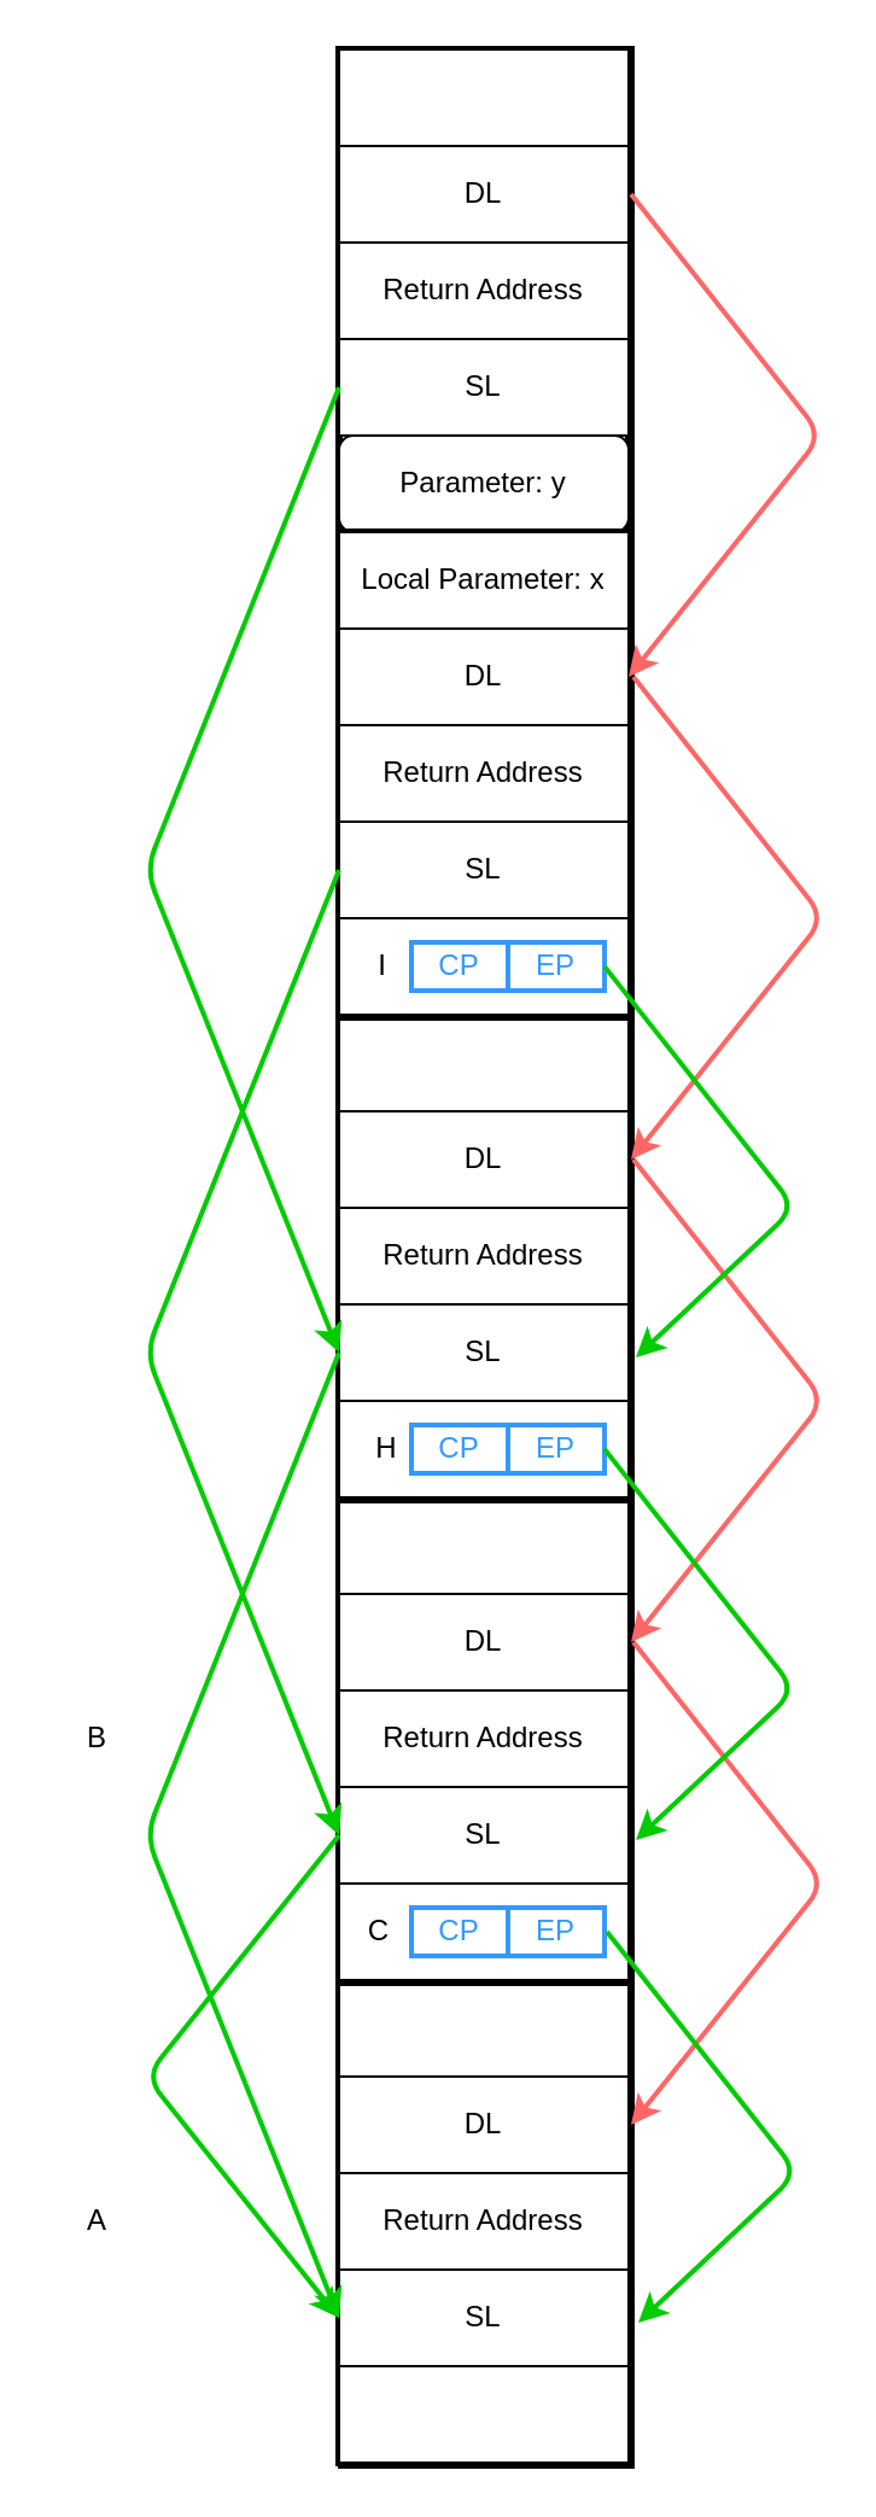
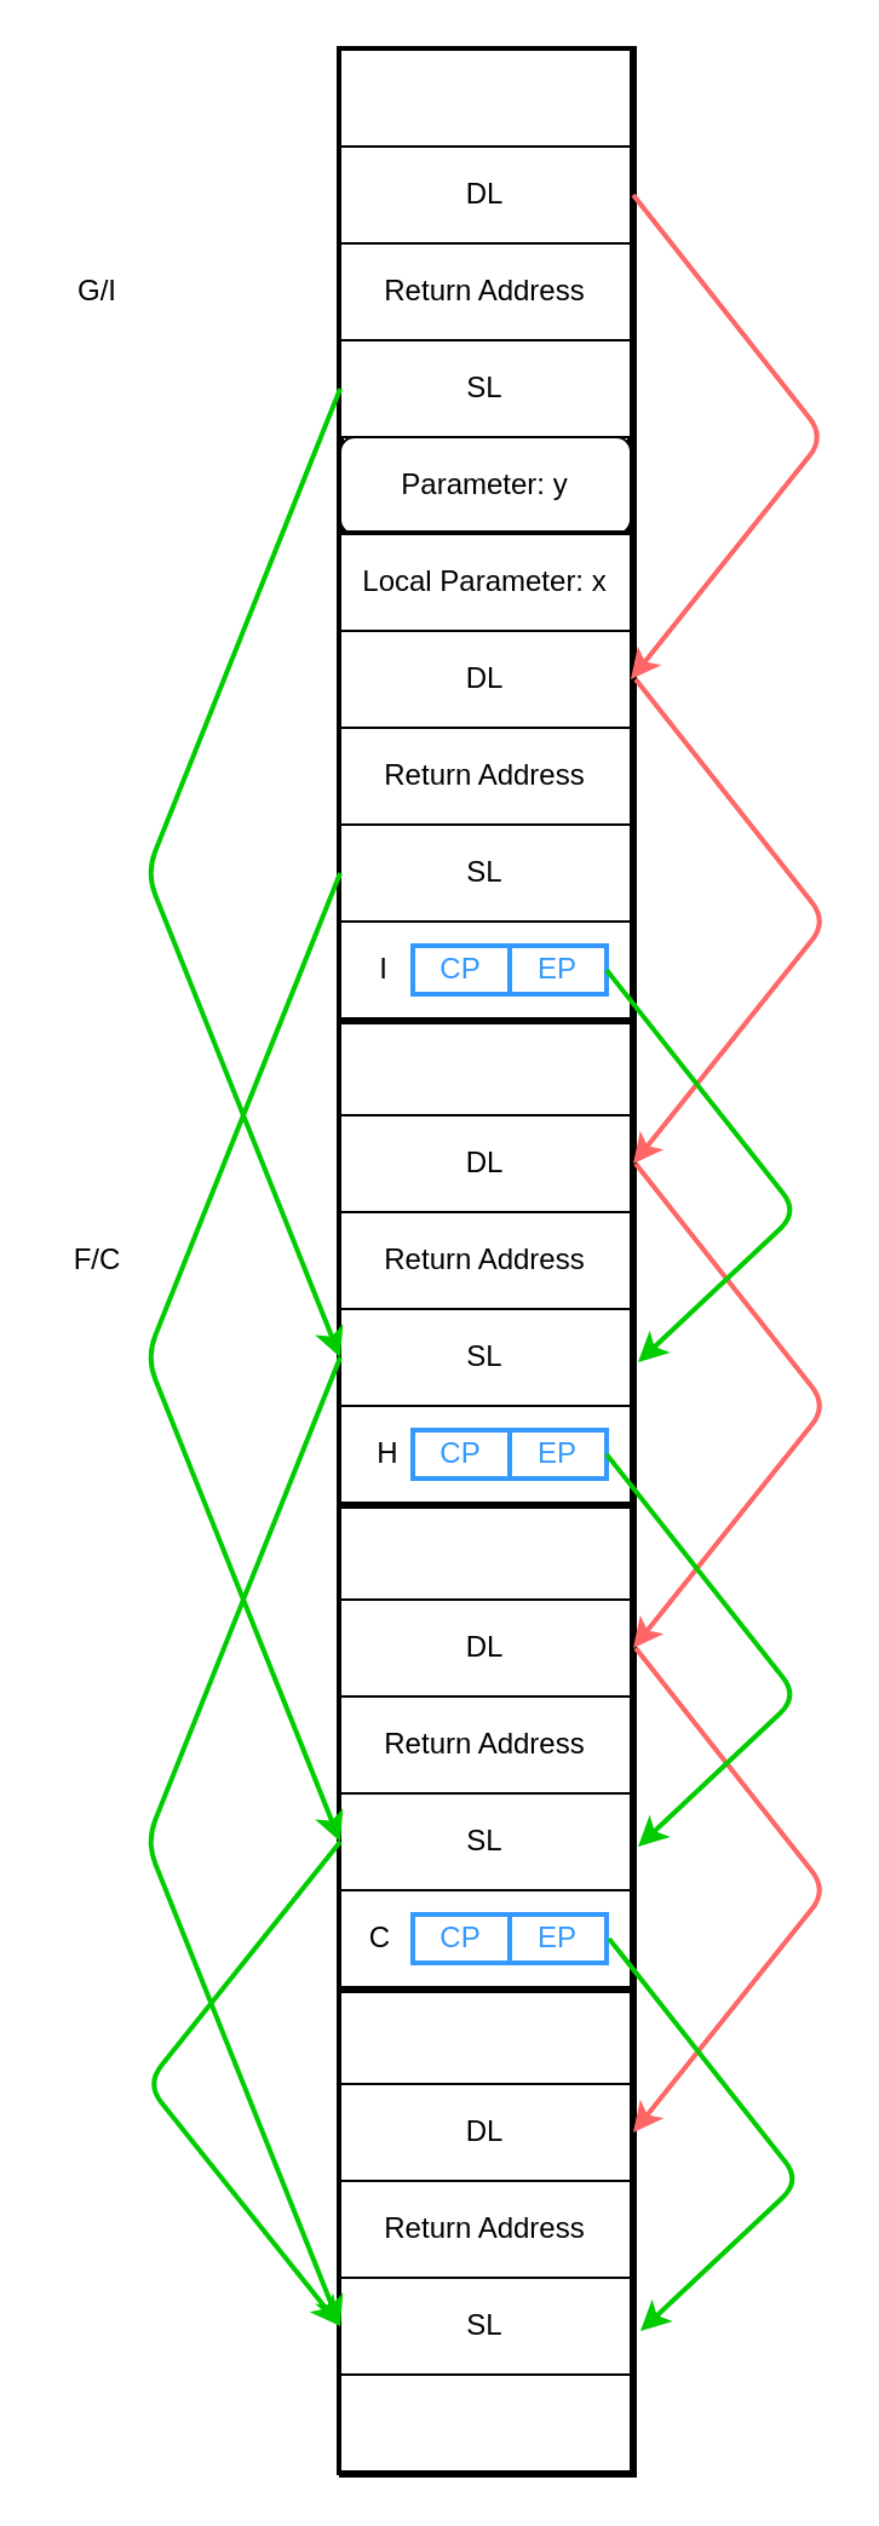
+ <mxCell id="60" value="G/I" style="text;html=1;strokeColor=none;fillColor=none;align=center;verticalAlign=middle;whiteSpace=wrap;rounded=0;" vertex="1" parent="1"><mxGeometry x="20" y="110" width="40" height="20" as="geometry" /></mxCell>
+ <mxCell id="59" value="F/C" style="text;html=1;strokeColor=none;fillColor=none;align=center;verticalAlign=middle;whiteSpace=wrap;rounded=0;" vertex="1" parent="1"><mxGeometry x="20" y="510" width="40" height="20" as="geometry" /></mxCell>
- <mxCell id="58" value="B" style="text;html=1;strokeColor=none;fillColor=none;align=center;verticalAlign=middle;whiteSpace=wrap;rounded=0;" vertex="1" parent="1"><mxGeometry x="20" y="710" width="40" height="20" as="geometry" /></mxCell>
- <mxCell id="11" value="A" style="text;html=1;strokeColor=none;fillColor=none;align=center;verticalAlign=middle;whiteSpace=wrap;rounded=0;" vertex="1" parent="1"><mxGeometry x="20" y="910" width="40" height="20" as="geometry" /></mxCell>
